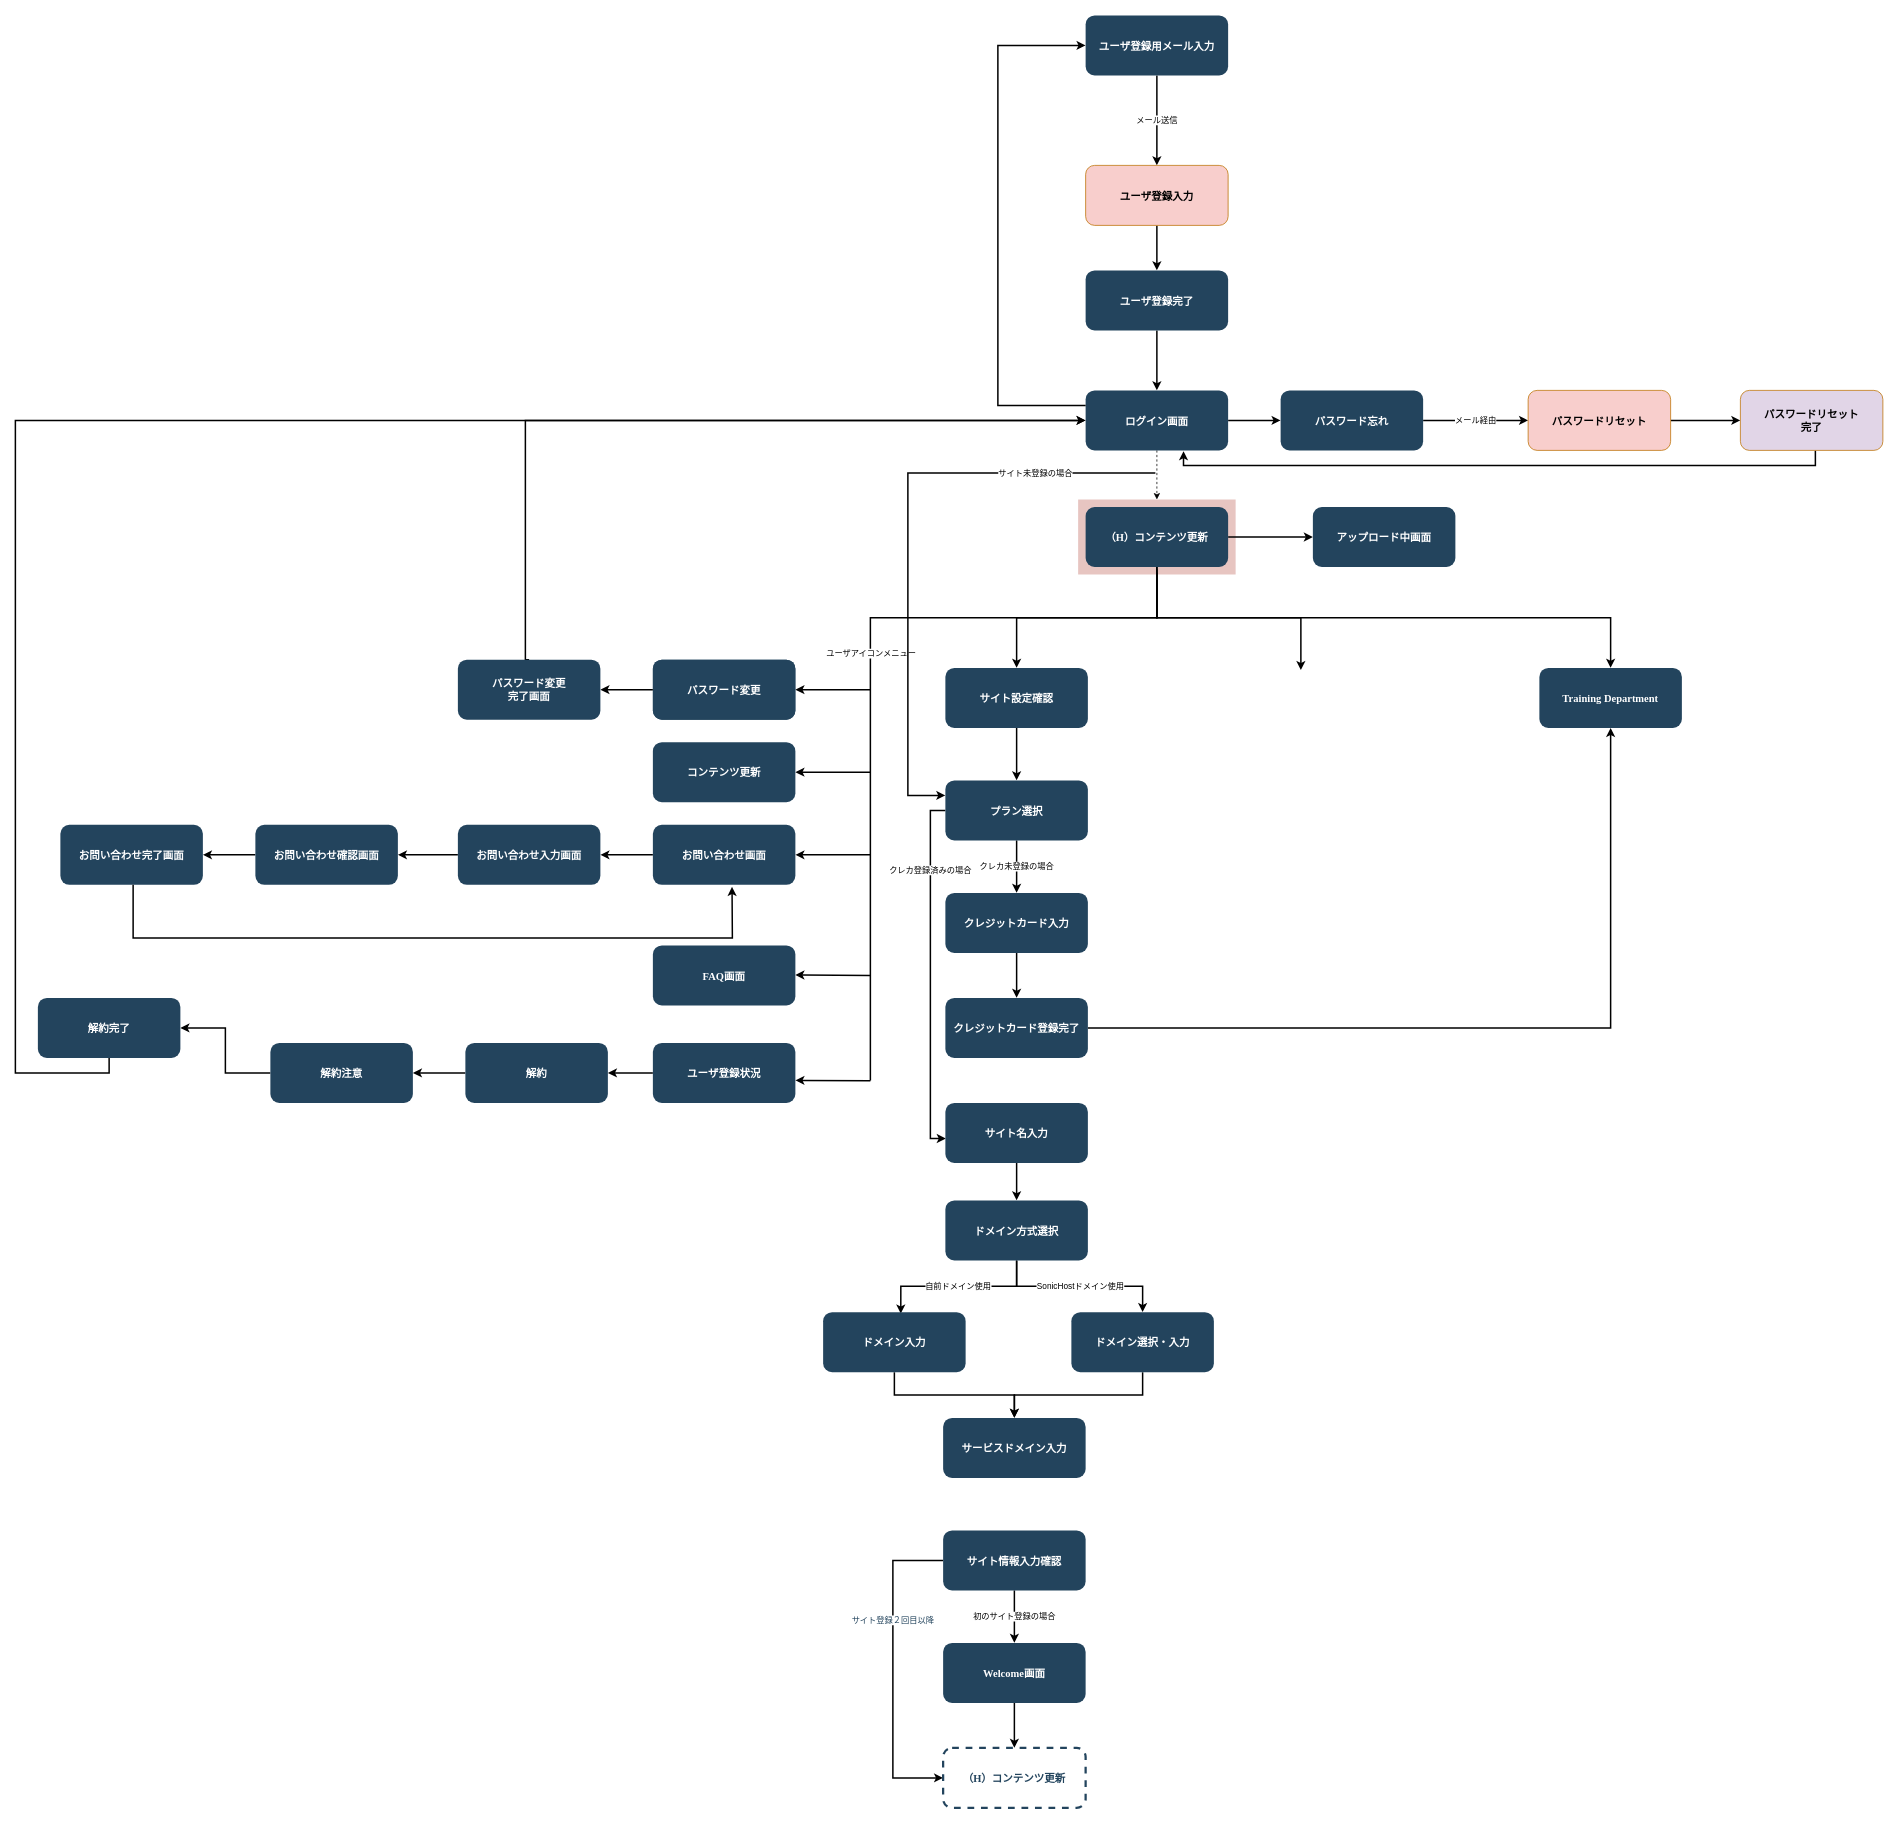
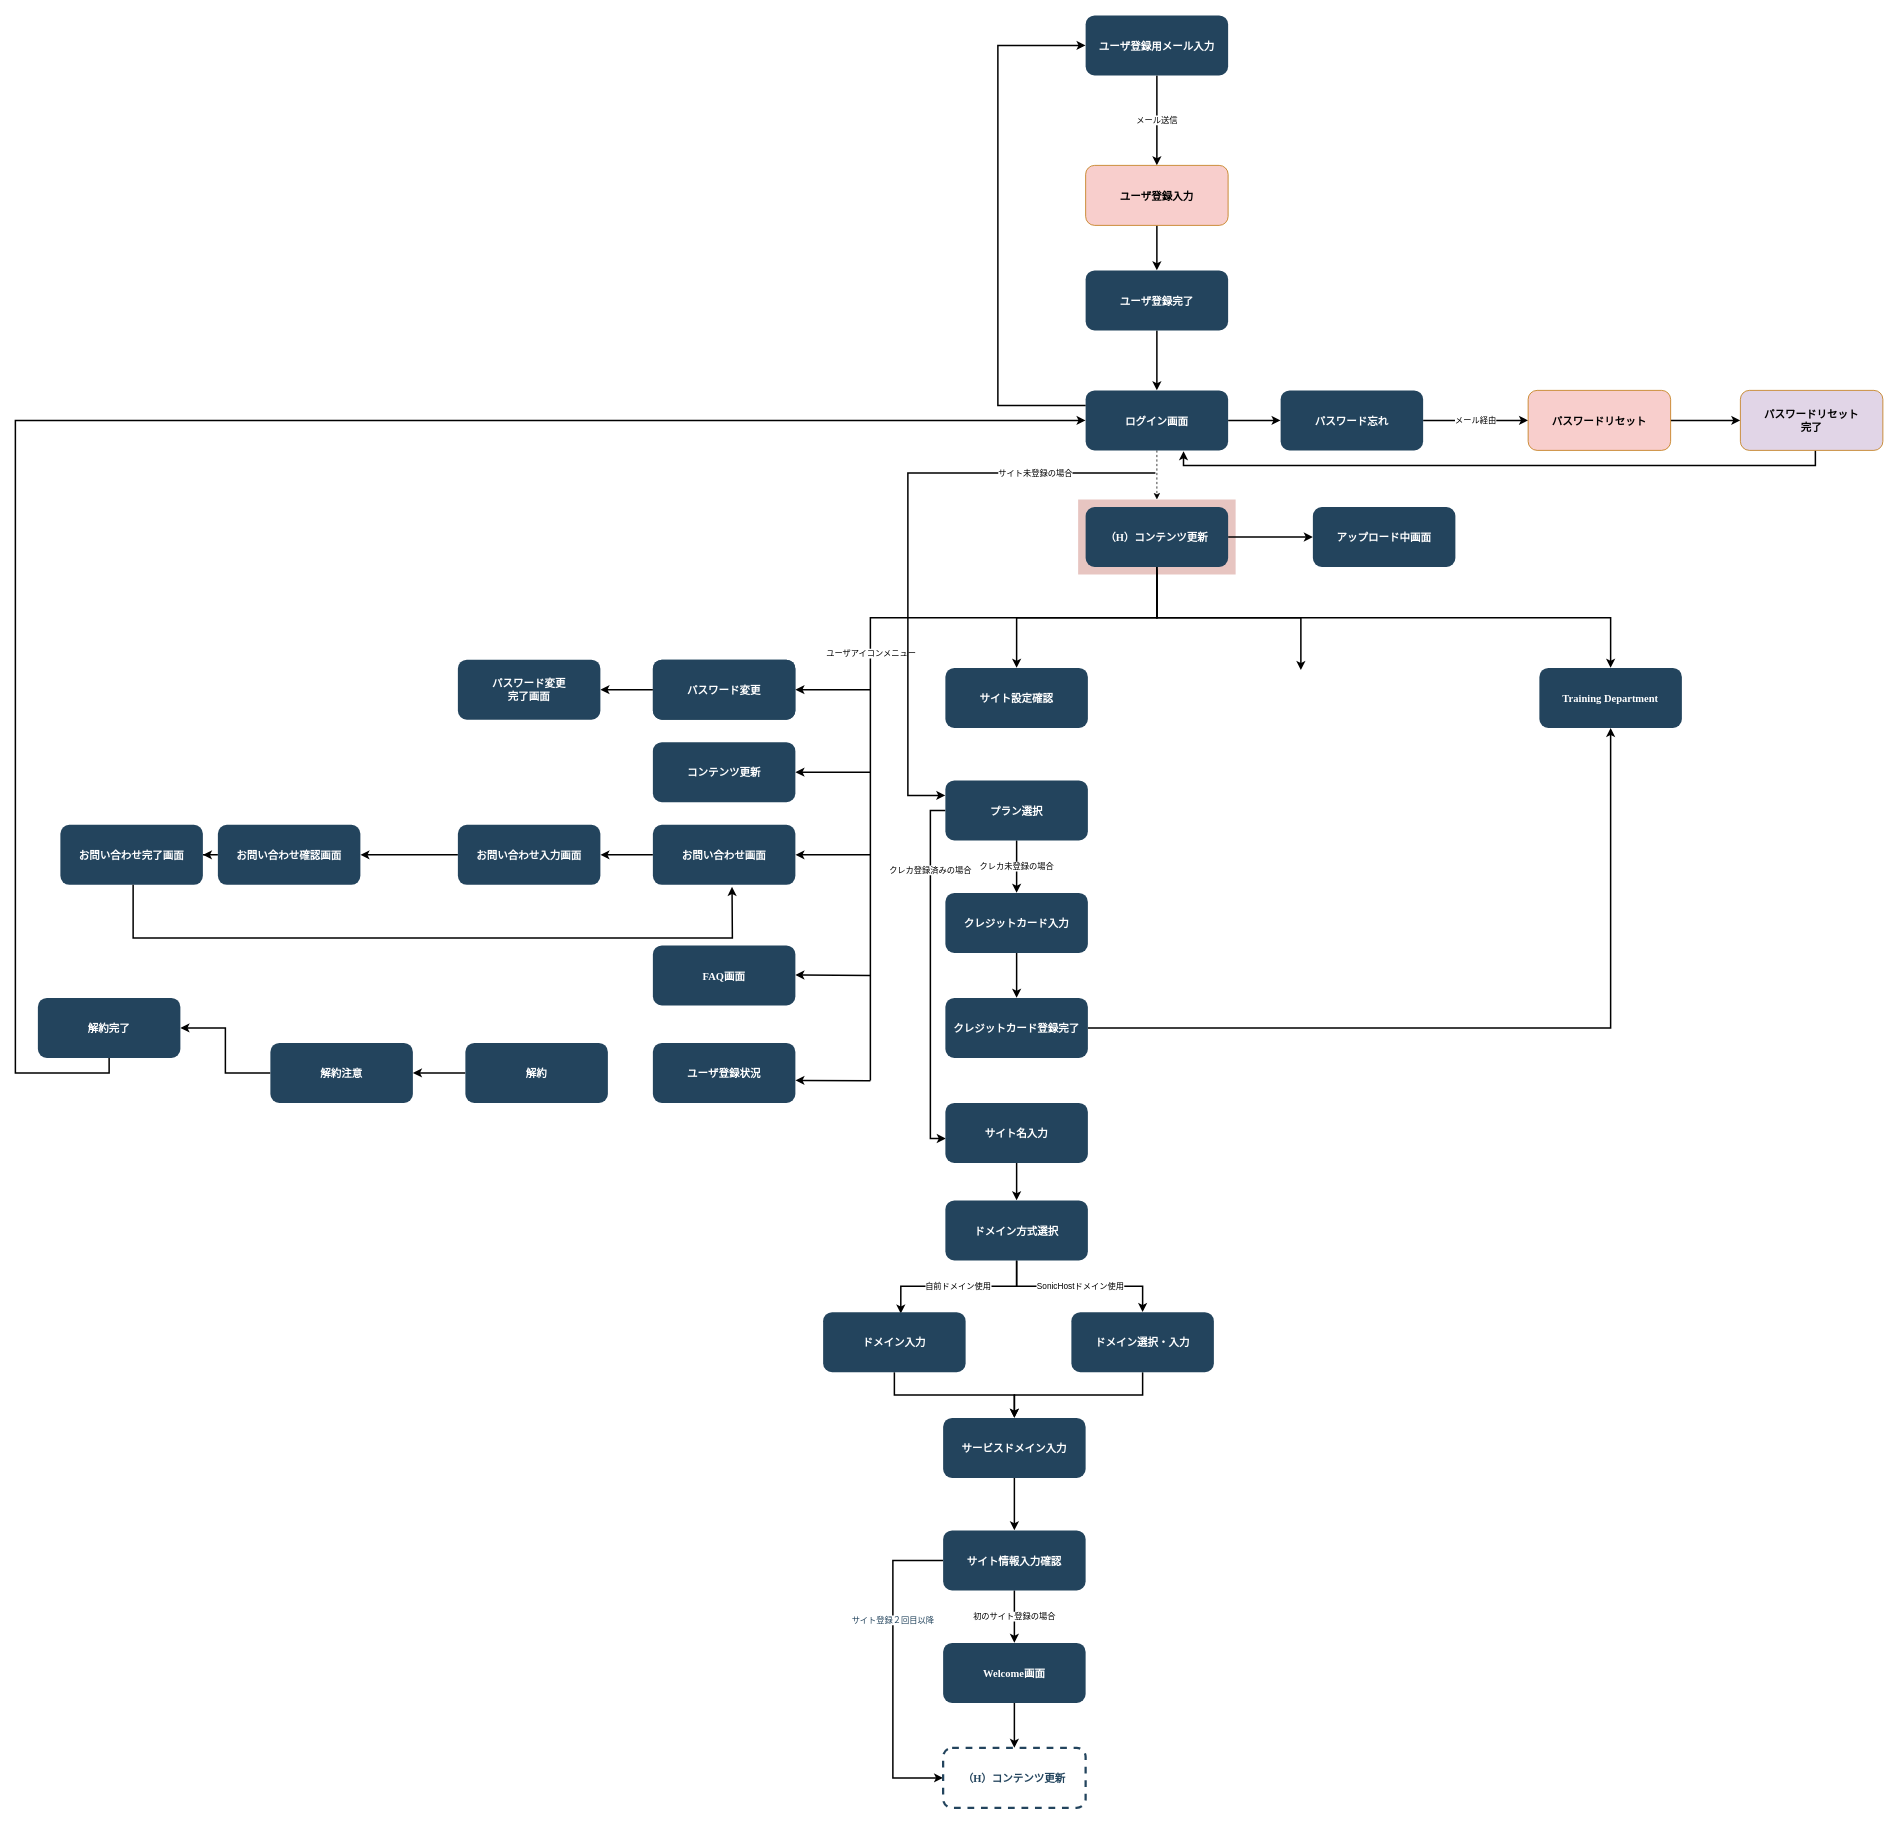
- <mxCell id="37" style="edgeStyle=orthogonalEdgeStyle;rounded=0;orthogonalLoop=1;jettySize=auto;html=1;entryX=0;entryY=0.5;entryDx=0;entryDy=0;strokeWidth=2;endArrow=classic;endFill=1;exitX=0.5;exitY=0;exitDx=0;exitDy=0;" edge="1" parent="1" source="38" target="14"><mxGeometry relative="1" as="geometry"><Array as="points"><mxPoint x="700" y="879" /><mxPoint x="700" y="560" /></Array></mxGeometry></mxCell>
- <mxCell id="7" style="edgeStyle=orthogonalEdgeStyle;rounded=0;orthogonalLoop=1;jettySize=auto;html=1;entryX=0.5;entryY=0;entryDx=0;entryDy=0;strokeWidth=2;endArrow=classic;endFill=1;" edge="1" parent="1" source="8" target="59"><mxGeometry relative="1" as="geometry" /></mxCell>
- <mxCell id="34" value="お問い合わせ確認画面" style="rounded=1;fillColor=#23445D;gradientColor=none;strokeColor=none;fontColor=#FFFFFF;fontStyle=1;fontFamily=Tahoma;fontSize=14" vertex="1" parent="1"><mxGeometry x="340" y="1099.25" width="190" height="80" as="geometry" /></mxCell>
+ <mxCell id="34" value="お問い合わせ確認画面" style="rounded=1;fillColor=#23445D;gradientColor=none;strokeColor=none;fontColor=#FFFFFF;fontStyle=1;fontFamily=Tahoma;fontSize=14" vertex="1" parent="1"><mxGeometry x="290" y="1099.25" width="190" height="80" as="geometry" /></mxCell>
- <mxCell id="48" style="edgeStyle=orthogonalEdgeStyle;rounded=0;orthogonalLoop=1;jettySize=auto;html=1;entryX=1;entryY=0.5;entryDx=0;entryDy=0;strokeWidth=2;endArrow=classic;endFill=1;" edge="1" parent="1" source="49" target="52"><mxGeometry relative="1" as="geometry" /></mxCell>
+ <mxCell id="73" style="edgeStyle=orthogonalEdgeStyle;rounded=0;orthogonalLoop=1;jettySize=auto;html=1;entryX=0.5;entryY=0;entryDx=0;entryDy=0;strokeWidth=2;endArrow=classic;endFill=1;" edge="1" parent="1" source="74" target="77"><mxGeometry relative="1" as="geometry" /></mxCell>
